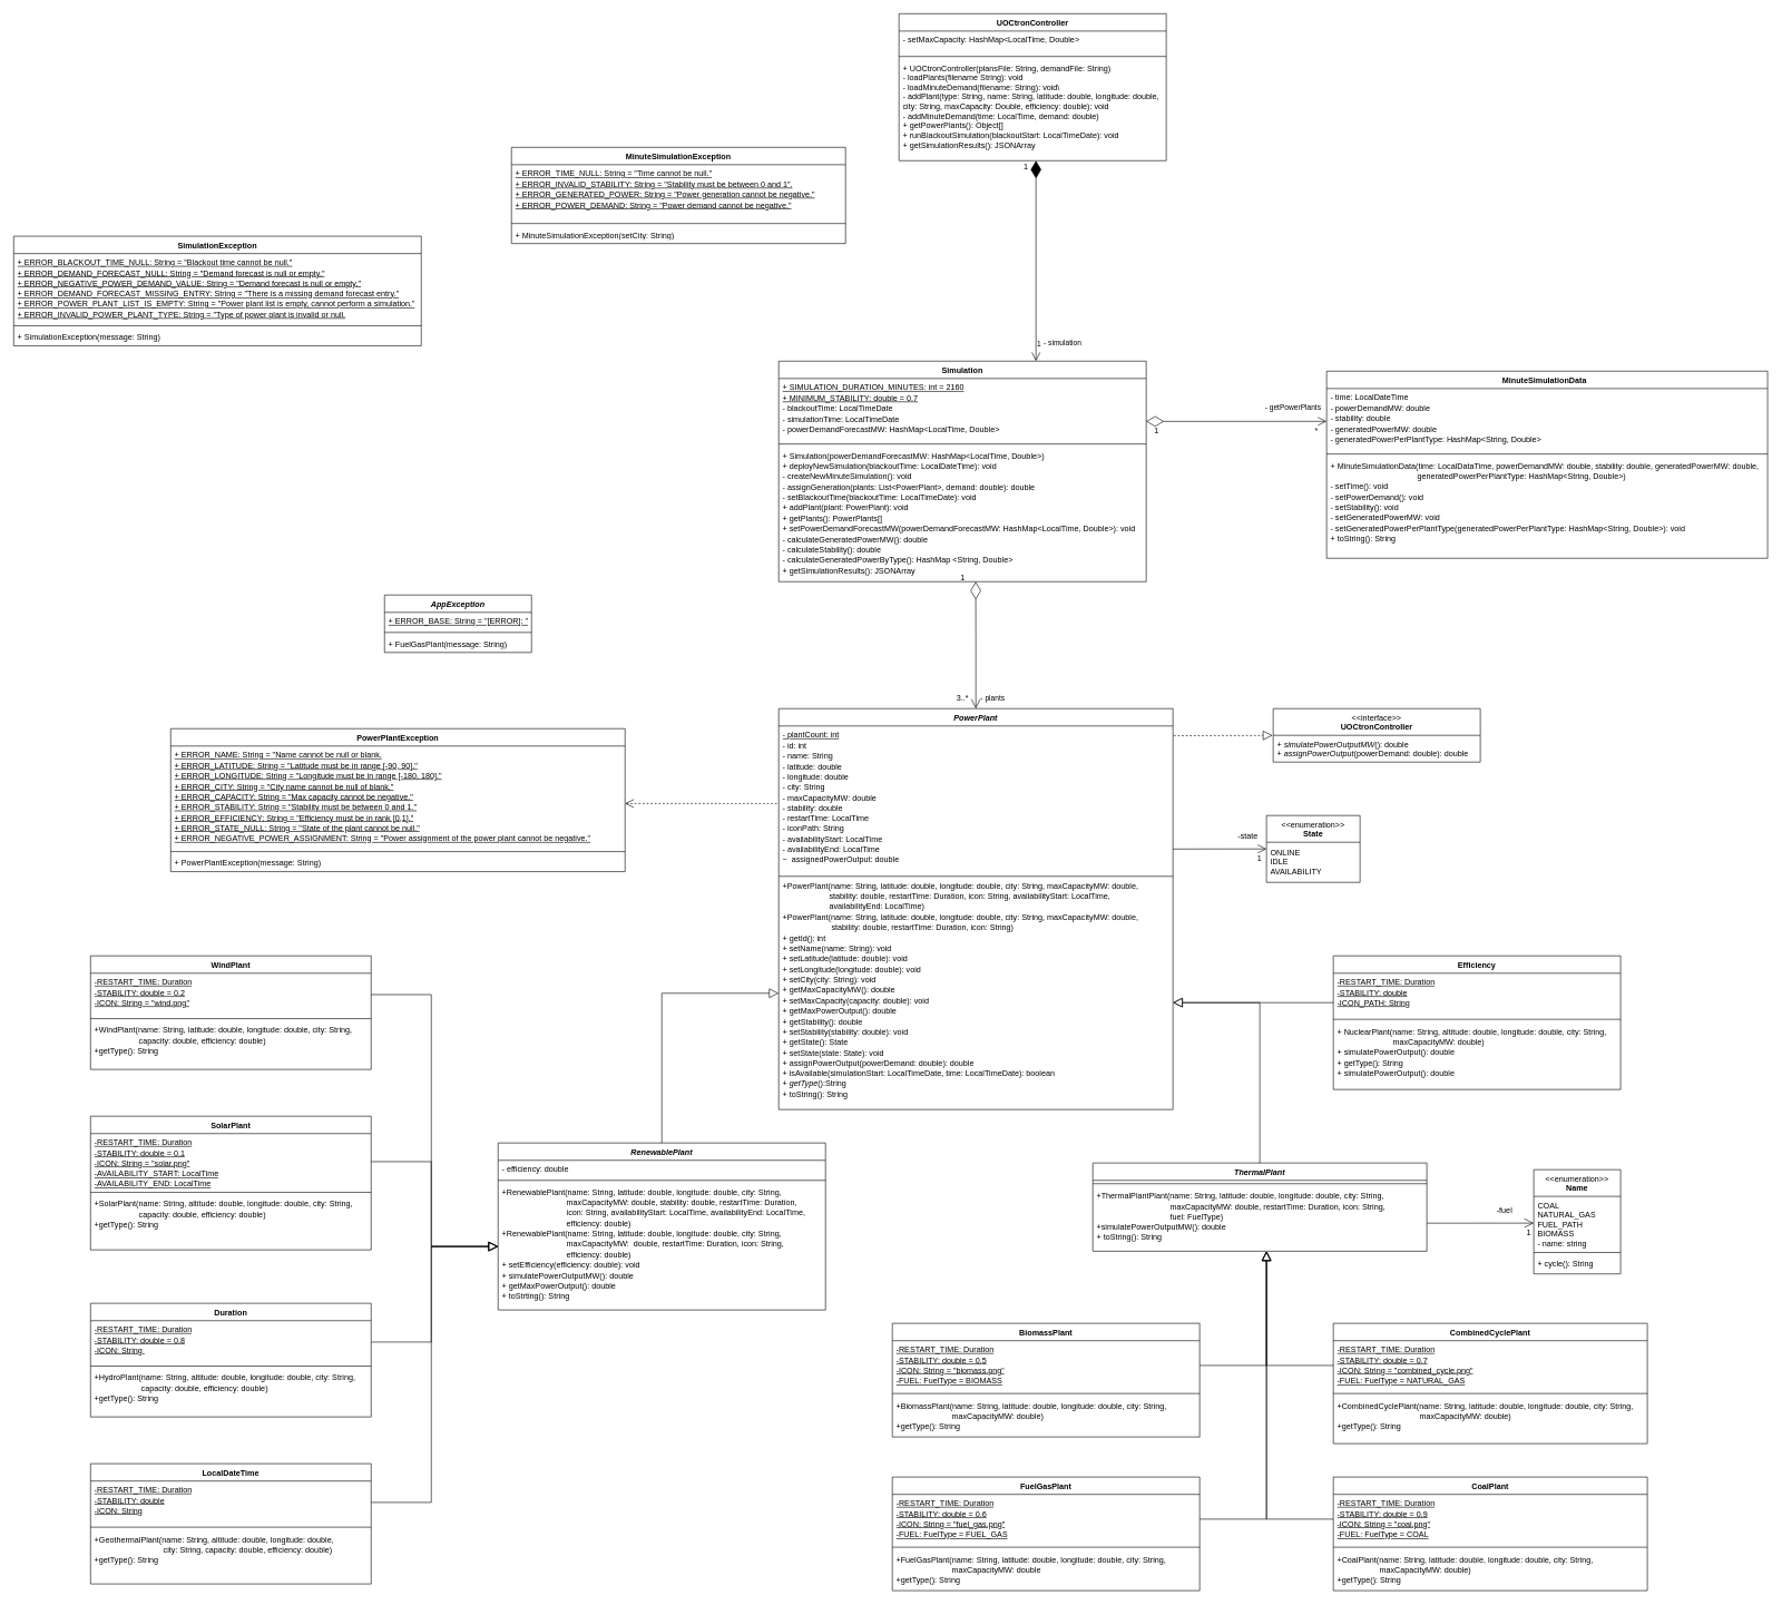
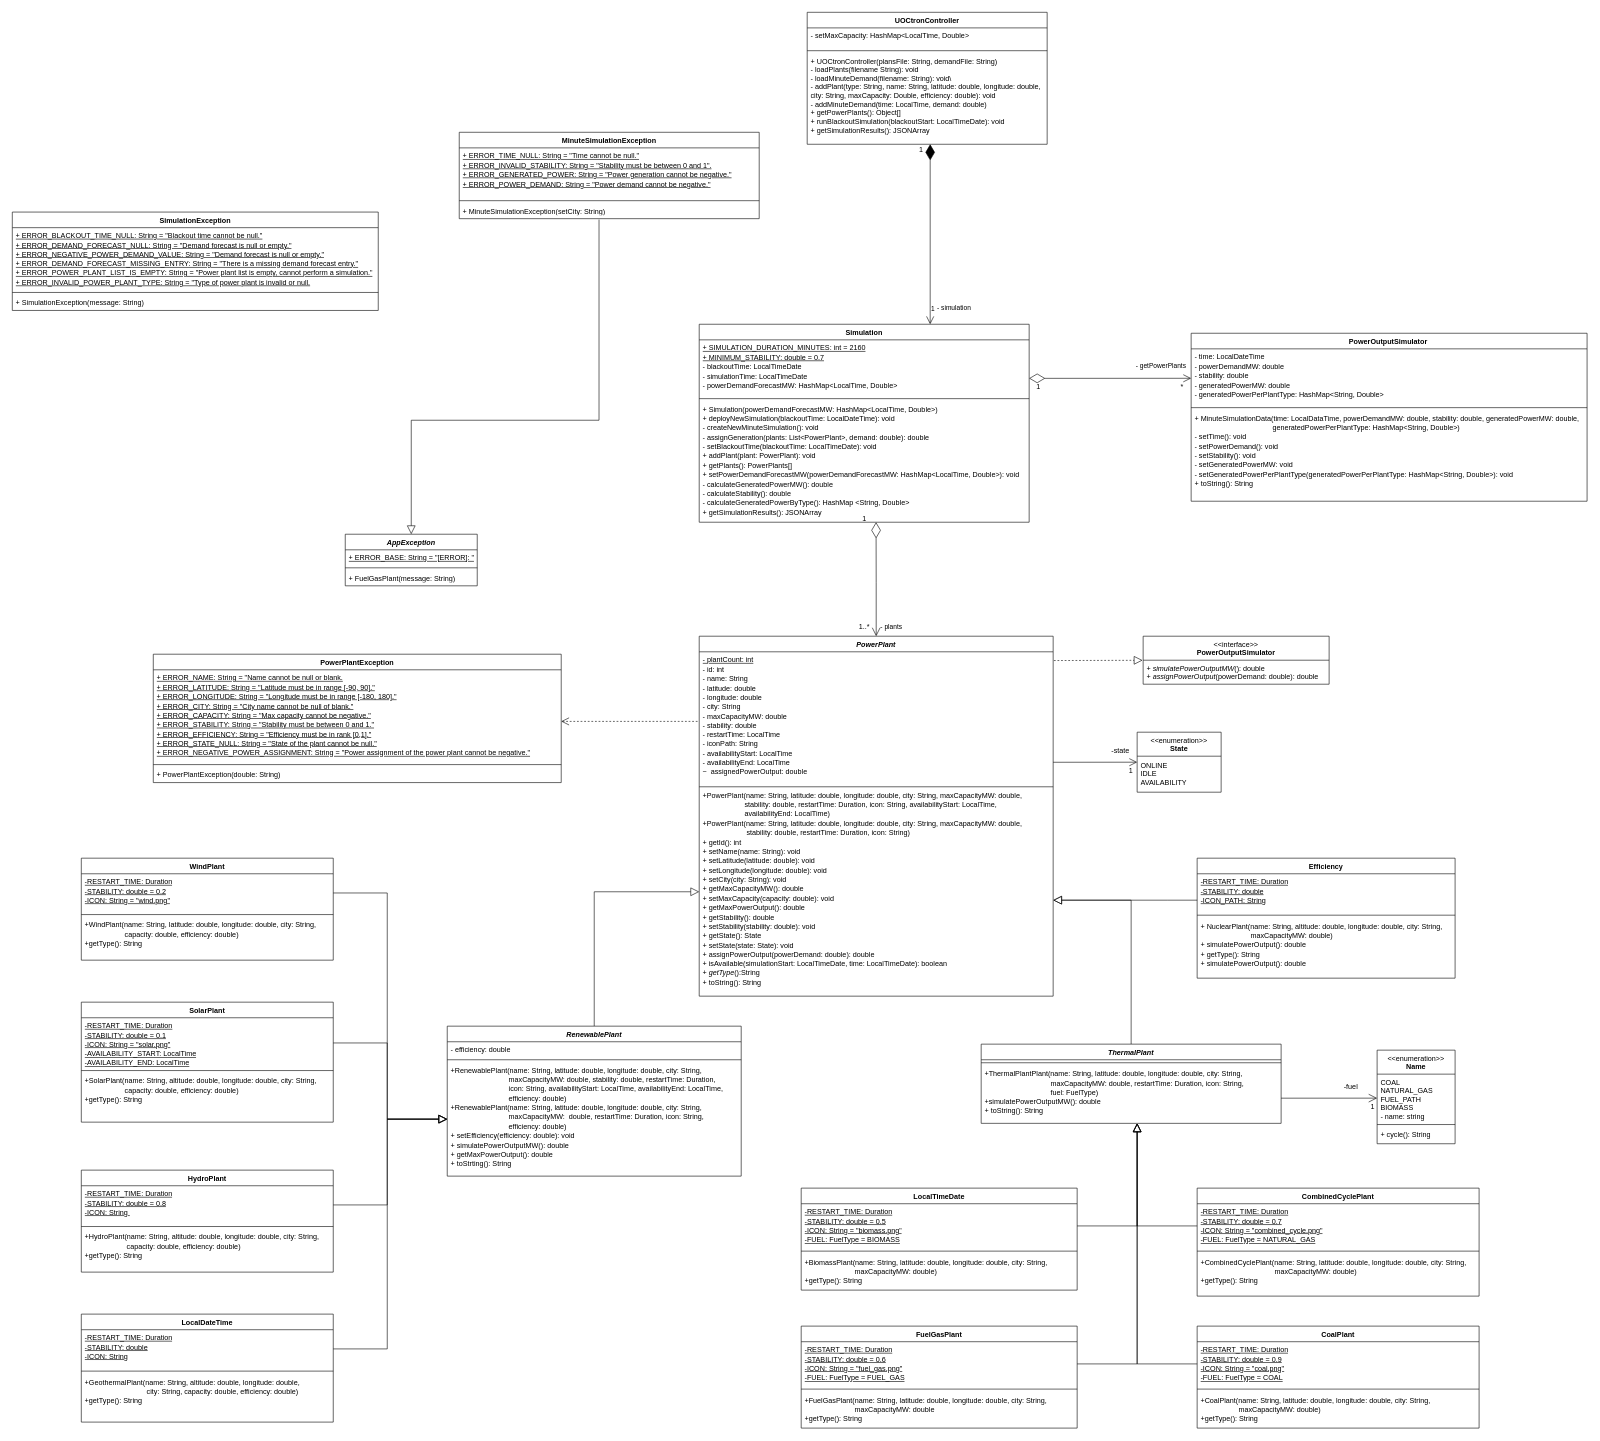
- <mxCell id="83" value="MinuteSimulationData&lt;span style=&quot;white-space: pre;&quot;&gt;&#09;&lt;/span&gt;" style="swimlane;fontStyle=1;align=center;verticalAlign=top;childLayout=stackLayout;horizontal=1;startSize=26;horizontalStack=0;resizeParent=1;resizeParentMax=0;resizeLast=0;collapsible=1;marginBottom=0;whiteSpace=wrap;html=1;spacingLeft=4;spacingRight=4;fontFamily=Helvetica;fontSize=12;fillColor=none;labelBackgroundColor=none;" vertex="1" parent="1"><mxGeometry x="1985" y="555" width="660" height="280" as="geometry" /></mxCell>
+ <mxCell id="83" value="PowerOutputSimulator&lt;span style=&quot;white-space: pre;&quot;&gt;&#09;&lt;/span&gt;" style="swimlane;fontStyle=1;align=center;verticalAlign=top;childLayout=stackLayout;horizontal=1;startSize=26;horizontalStack=0;resizeParent=1;resizeParentMax=0;resizeLast=0;collapsible=1;marginBottom=0;whiteSpace=wrap;html=1;spacingLeft=4;spacingRight=4;fontFamily=Helvetica;fontSize=12;fillColor=none;labelBackgroundColor=none;" vertex="1" parent="1"><mxGeometry x="1985" y="555" width="660" height="280" as="geometry" /></mxCell>
+ <mxCell id="101" style="edgeStyle=orthogonalEdgeStyle;rounded=0;orthogonalLoop=1;jettySize=auto;html=1;entryX=0.5;entryY=0;entryDx=0;entryDy=0;endArrow=block;endFill=0;endSize=12;exitX=0.466;exitY=1.056;exitDx=0;exitDy=0;exitPerimeter=0;labelBackgroundColor=none;fontColor=default;" edge="1" parent="1" source="90" target="67"><mxGeometry relative="1" as="geometry"><Array as="points"><mxPoint x="998" y="700" /><mxPoint x="685" y="700" /></Array></mxGeometry></mxCell>
- <mxCell id="106" value="&lt;div&gt;3..*&lt;/div&gt;" style="text;html=1;align=center;verticalAlign=middle;resizable=0;points=[];autosize=1;strokeColor=none;fillColor=none;labelBackgroundColor=none;" vertex="1" parent="1"><mxGeometry x="1420" y="1030" width="40" height="30" as="geometry" /></mxCell>
+ <mxCell id="106" value="&lt;div&gt;1..*&lt;/div&gt;" style="text;html=1;align=center;verticalAlign=middle;resizable=0;points=[];autosize=1;strokeColor=none;fillColor=none;labelBackgroundColor=none;" vertex="1" parent="1"><mxGeometry x="1420" y="1030" width="40" height="30" as="geometry" /></mxCell>
- <mxCell id="11" value="&lt;div&gt;&lt;span style=&quot;font-weight: normal;&quot;&gt;&amp;lt;&amp;lt;interface&amp;gt;&amp;gt;&lt;/span&gt;&lt;/div&gt;&lt;div&gt;UOCtronController&lt;/div&gt;" style="swimlane;fontStyle=1;align=center;verticalAlign=top;childLayout=stackLayout;horizontal=1;startSize=40;horizontalStack=0;resizeParent=1;resizeParentMax=0;resizeLast=0;collapsible=1;marginBottom=0;whiteSpace=wrap;html=1;spacingLeft=4;spacingRight=4;fontFamily=Helvetica;fontSize=12;fillColor=none;labelBackgroundColor=none;" vertex="1" parent="1"><mxGeometry x="1905" y="1060" width="310" height="80" as="geometry" /></mxCell>
+ <mxCell id="11" value="&lt;div&gt;&lt;span style=&quot;font-weight: normal;&quot;&gt;&amp;lt;&amp;lt;interface&amp;gt;&amp;gt;&lt;/span&gt;&lt;/div&gt;&lt;div&gt;PowerOutputSimulator&lt;/div&gt;" style="swimlane;fontStyle=1;align=center;verticalAlign=top;childLayout=stackLayout;horizontal=1;startSize=40;horizontalStack=0;resizeParent=1;resizeParentMax=0;resizeLast=0;collapsible=1;marginBottom=0;whiteSpace=wrap;html=1;spacingLeft=4;spacingRight=4;fontFamily=Helvetica;fontSize=12;fillColor=none;labelBackgroundColor=none;" vertex="1" parent="1"><mxGeometry x="1905" y="1060" width="310" height="80" as="geometry" /></mxCell>
- <mxCell id="75" value="+ PowerPlantException(message: String)" style="text;strokeColor=none;fillColor=none;align=left;verticalAlign=top;spacingLeft=4;spacingRight=4;overflow=hidden;rotatable=0;points=[[0,0.5],[1,0.5]];portConstraint=eastwest;whiteSpace=wrap;html=1;fontFamily=Helvetica;fontSize=12;labelBackgroundColor=none;" vertex="1" parent="72"><mxGeometry y="188" width="680" height="26" as="geometry" /></mxCell>
+ <mxCell id="75" value="+ PowerPlantException(double: String)" style="text;strokeColor=none;fillColor=none;align=left;verticalAlign=top;spacingLeft=4;spacingRight=4;overflow=hidden;rotatable=0;points=[[0,0.5],[1,0.5]];portConstraint=eastwest;whiteSpace=wrap;html=1;fontFamily=Helvetica;fontSize=12;labelBackgroundColor=none;" vertex="1" parent="72"><mxGeometry y="188" width="680" height="26" as="geometry" /></mxCell>
- <mxCell id="34" value="Duration" style="swimlane;fontStyle=1;align=center;verticalAlign=top;childLayout=stackLayout;horizontal=1;startSize=26;horizontalStack=0;resizeParent=1;resizeParentMax=0;resizeLast=0;collapsible=1;marginBottom=0;whiteSpace=wrap;html=1;labelBackgroundColor=none;" vertex="1" parent="1"><mxGeometry x="135" y="1950" width="420" height="170" as="geometry"><mxRectangle x="180" y="210" width="130" height="30" as="alternateBounds" /></mxGeometry></mxCell>
+ <mxCell id="34" value="HydroPlant" style="swimlane;fontStyle=1;align=center;verticalAlign=top;childLayout=stackLayout;horizontal=1;startSize=26;horizontalStack=0;resizeParent=1;resizeParentMax=0;resizeLast=0;collapsible=1;marginBottom=0;whiteSpace=wrap;html=1;labelBackgroundColor=none;" vertex="1" parent="1"><mxGeometry x="135" y="1950" width="420" height="170" as="geometry"><mxRectangle x="180" y="210" width="130" height="30" as="alternateBounds" /></mxGeometry></mxCell>
- <mxCell id="42" value="BiomassPlant" style="swimlane;fontStyle=1;align=center;verticalAlign=top;childLayout=stackLayout;horizontal=1;startSize=26;horizontalStack=0;resizeParent=1;resizeParentMax=0;resizeLast=0;collapsible=1;marginBottom=0;whiteSpace=wrap;html=1;labelBackgroundColor=none;" vertex="1" parent="1"><mxGeometry x="1335" y="1980" width="460" height="170" as="geometry"><mxRectangle x="180" y="210" width="130" height="30" as="alternateBounds" /></mxGeometry></mxCell>
+ <mxCell id="42" value="LocalTimeDate" style="swimlane;fontStyle=1;align=center;verticalAlign=top;childLayout=stackLayout;horizontal=1;startSize=26;horizontalStack=0;resizeParent=1;resizeParentMax=0;resizeLast=0;collapsible=1;marginBottom=0;whiteSpace=wrap;html=1;labelBackgroundColor=none;" vertex="1" parent="1"><mxGeometry x="1335" y="1980" width="460" height="170" as="geometry"><mxRectangle x="180" y="210" width="130" height="30" as="alternateBounds" /></mxGeometry></mxCell>
